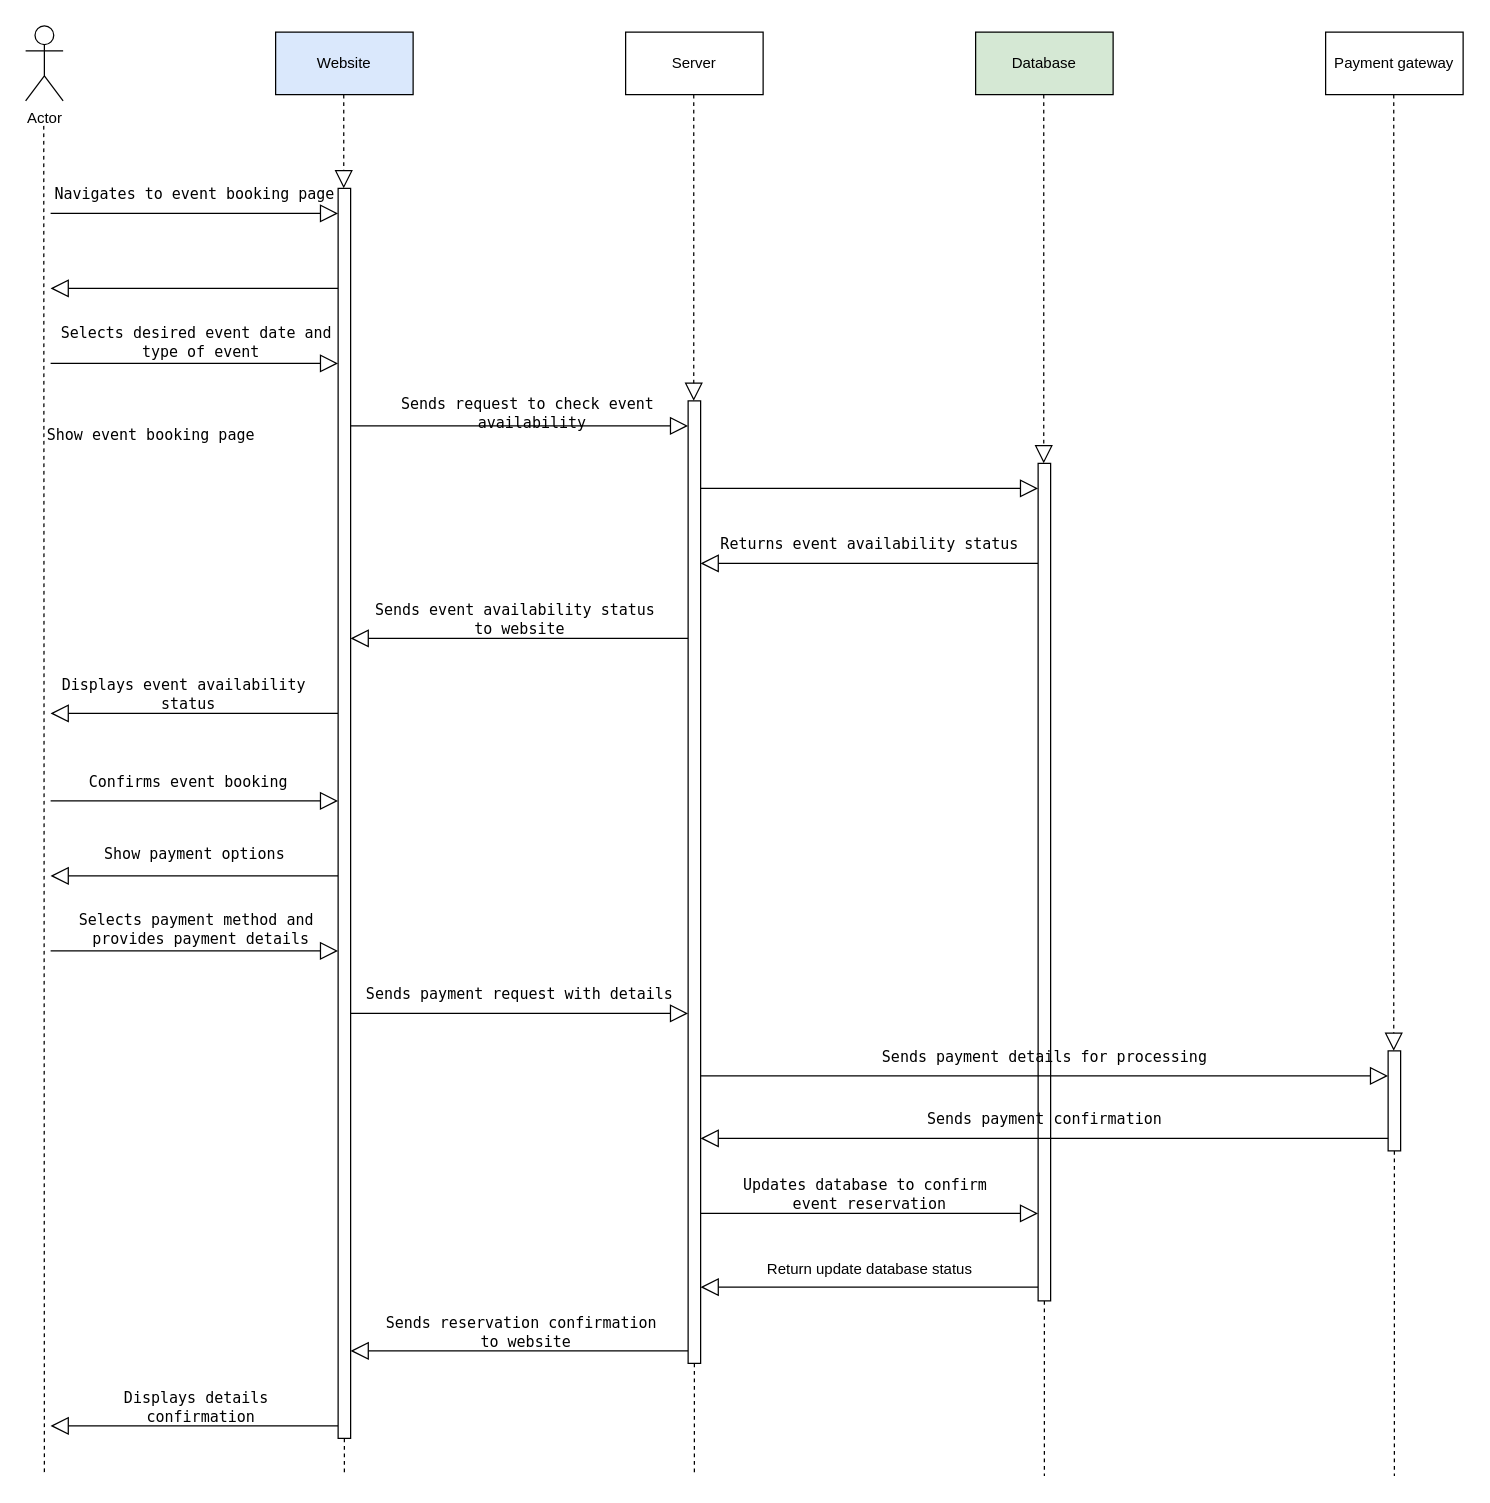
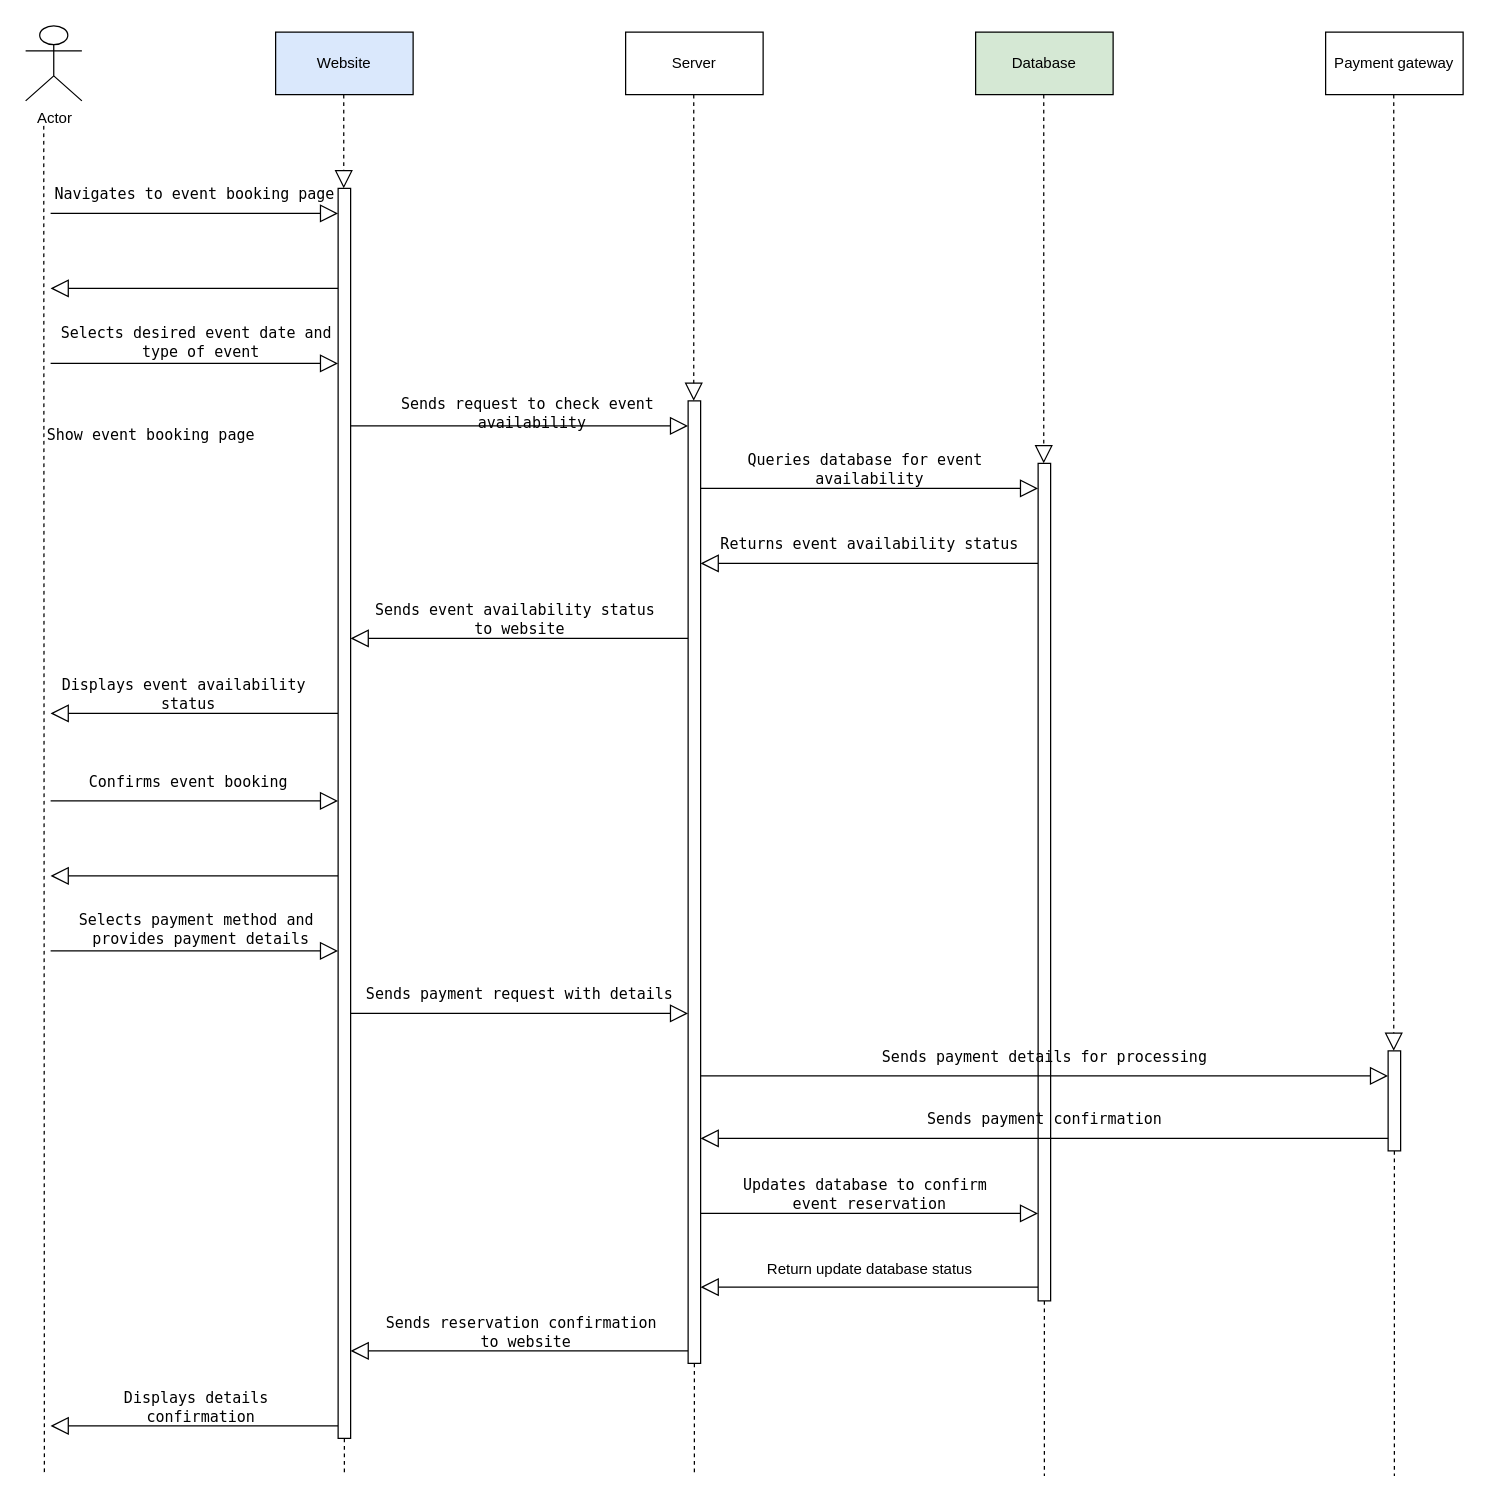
- <mxCell id="2" value="Actor" style="shape=umlActor;verticalLabelPosition=bottom;verticalAlign=top;html=1;outlineConnect=0;" vertex="1" parent="1"><mxGeometry x="20" y="20" width="30" height="60" as="geometry" /></mxCell>
+ <mxCell id="2" value="Actor" style="shape=umlActor;verticalLabelPosition=bottom;verticalAlign=top;html=1;outlineConnect=0;" vertex="1" parent="1"><mxGeometry x="20" y="20" width="45" height="60" as="geometry" /></mxCell>
+ <mxCell id="17" value="&lt;pre&gt;&lt;code class=&quot;!whitespace-pre hljs language-rust&quot;&gt;Queries database for &lt;span class=&quot;hljs-title class_&quot;&gt;event&lt;/span&gt; &lt;br&gt;availability&lt;/code&gt;&lt;/pre&gt;" style="text;html=1;align=center;verticalAlign=middle;resizable=0;points=[];autosize=1;strokeColor=none;fillColor=none;" vertex="1" parent="1"><mxGeometry x="590" y="340" width="210" height="70" as="geometry" /></mxCell>
- <mxCell id="22" value="&lt;pre&gt;&lt;code class=&quot;!whitespace-pre hljs language-rust&quot;&gt;Show payment options&lt;/code&gt;&lt;/pre&gt;" style="text;html=1;align=center;verticalAlign=middle;resizable=0;points=[];autosize=1;strokeColor=none;fillColor=none;" vertex="1" parent="1"><mxGeometry x="75" y="658" width="160" height="50" as="geometry" /></mxCell>
